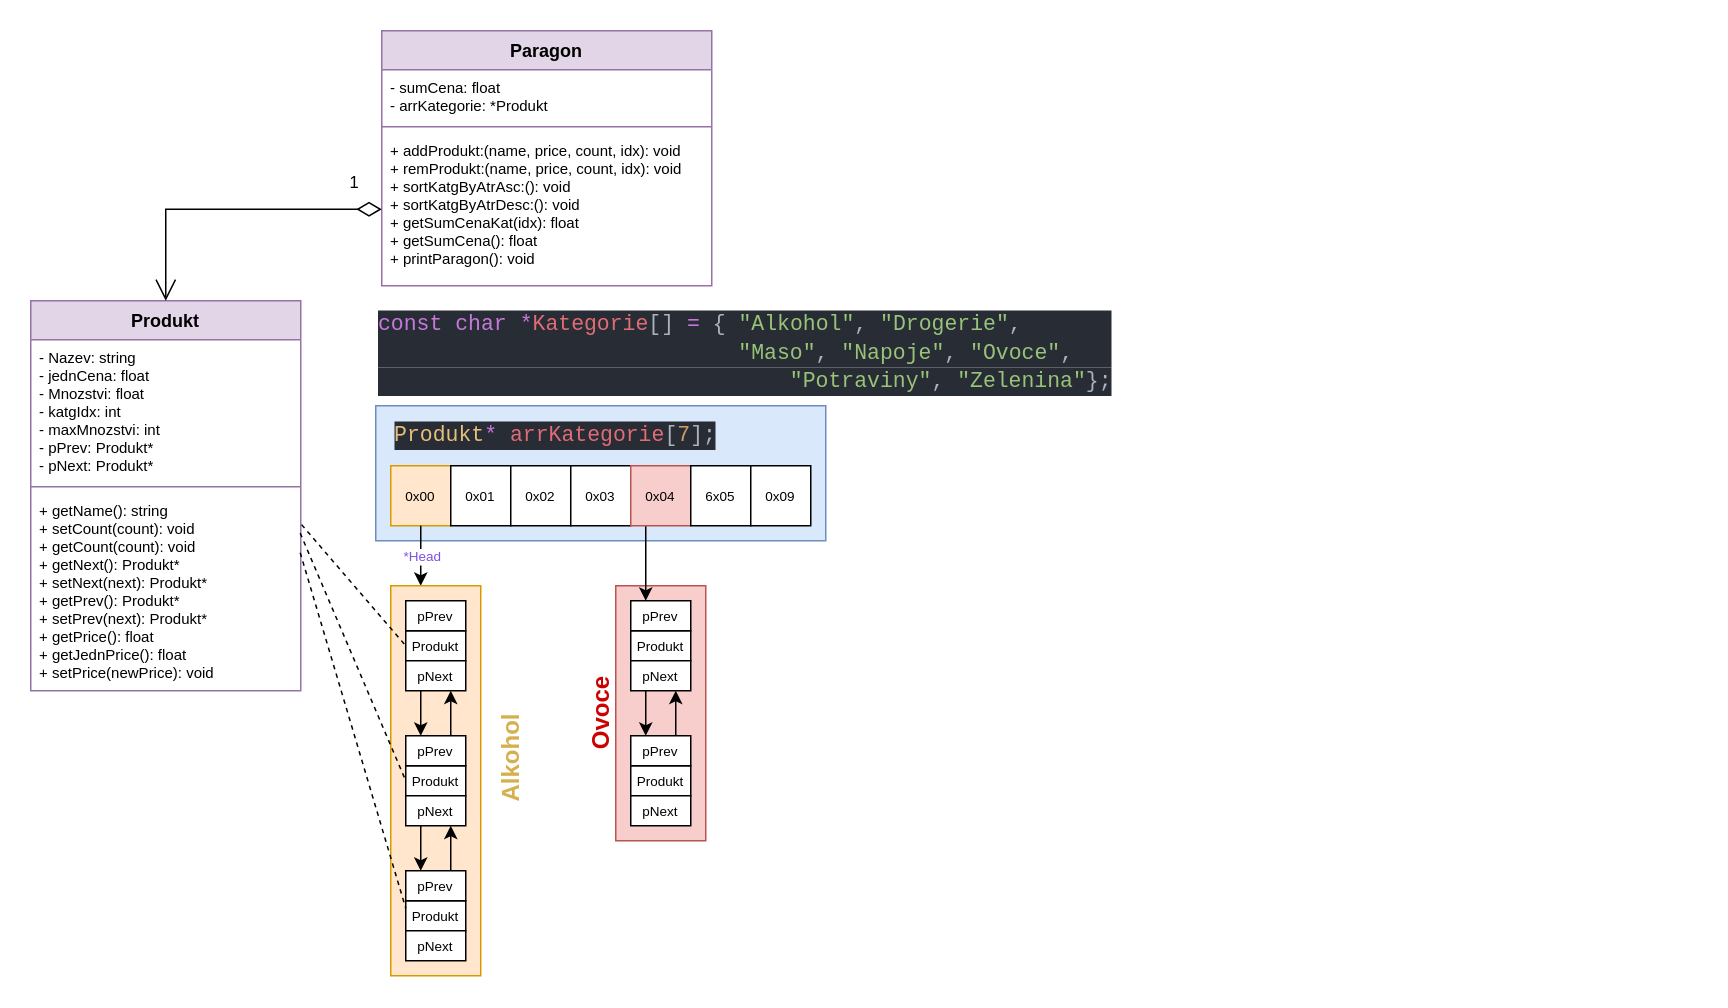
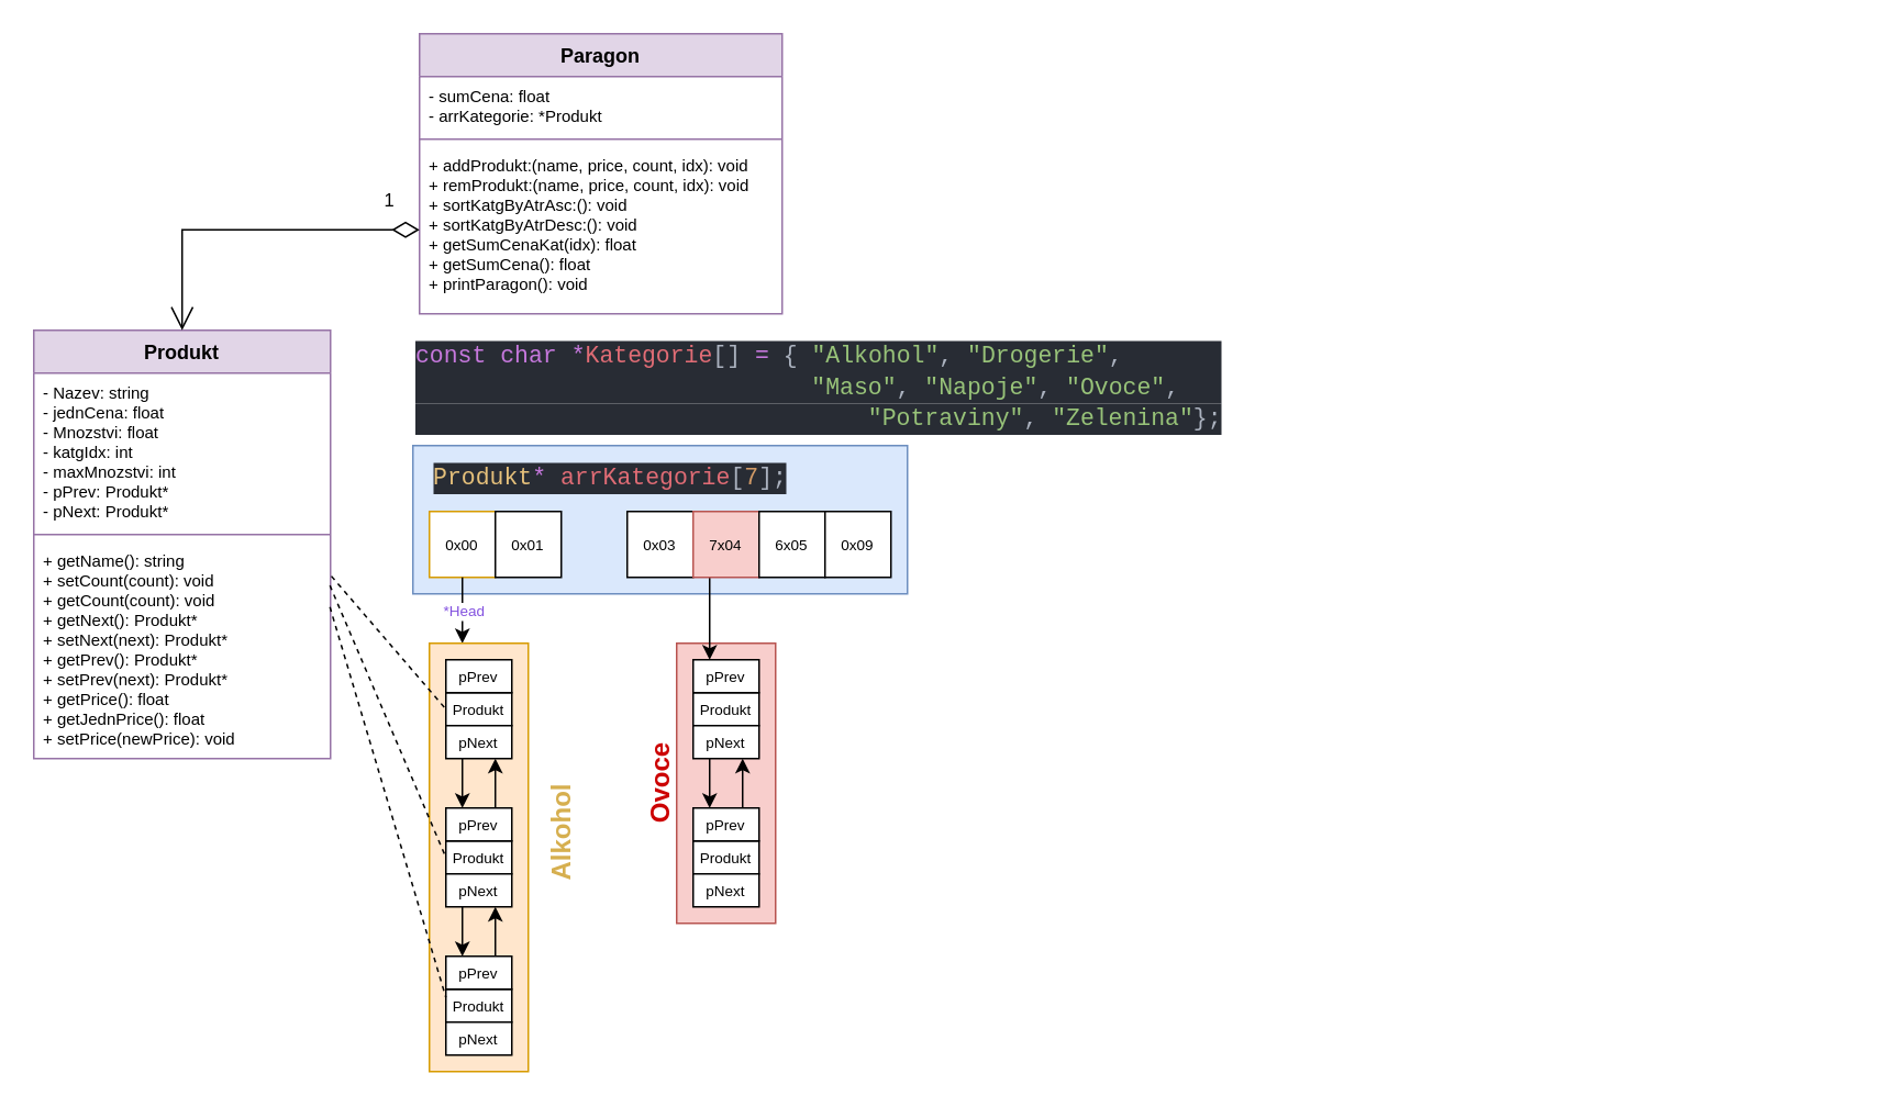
- <mxCell id="4" value="&lt;font style=&quot;font-size: 9px;&quot;&gt;0x00&lt;/font&gt;" style="rounded=0;whiteSpace=wrap;html=1;fillColor=#ffe6cc;strokeColor=#d79b00;" parent="1" vertex="1"><mxGeometry x="260" y="310" width="40" height="40" as="geometry" /></mxCell>
+ <mxCell id="4" value="&lt;font style=&quot;font-size: 9px;&quot;&gt;0x00&lt;/font&gt;" style="rounded=0;whiteSpace=wrap;html=1;fillColor=#ffffff;strokeColor=#d79b00;" parent="1" vertex="1"><mxGeometry x="260" y="310" width="40" height="40" as="geometry" /></mxCell>
- <mxCell id="7" value="&lt;font style=&quot;font-size: 9px;&quot;&gt;0x02&lt;/font&gt;" style="rounded=0;whiteSpace=wrap;html=1;" parent="1" vertex="1"><mxGeometry x="340" y="310" width="40" height="40" as="geometry" /></mxCell>
- <mxCell id="10" value="&lt;font style=&quot;font-size: 9px;&quot;&gt;0x04&lt;/font&gt;" style="rounded=0;whiteSpace=wrap;html=1;fillColor=#f8cecc;strokeColor=#b85450;" parent="1" vertex="1"><mxGeometry x="420" y="310" width="40" height="40" as="geometry" /></mxCell>
+ <mxCell id="10" value="&lt;font style=&quot;font-size: 9px;&quot;&gt;7x04&lt;/font&gt;" style="rounded=0;whiteSpace=wrap;html=1;fillColor=#f8cecc;strokeColor=#b85450;" parent="1" vertex="1"><mxGeometry x="420" y="310" width="40" height="40" as="geometry" /></mxCell>
